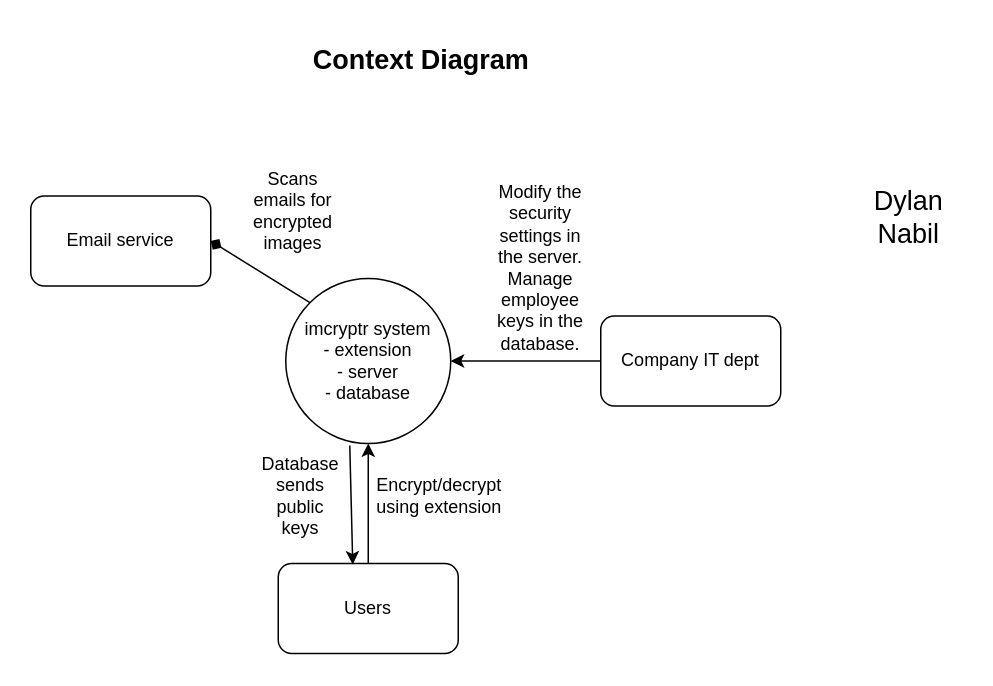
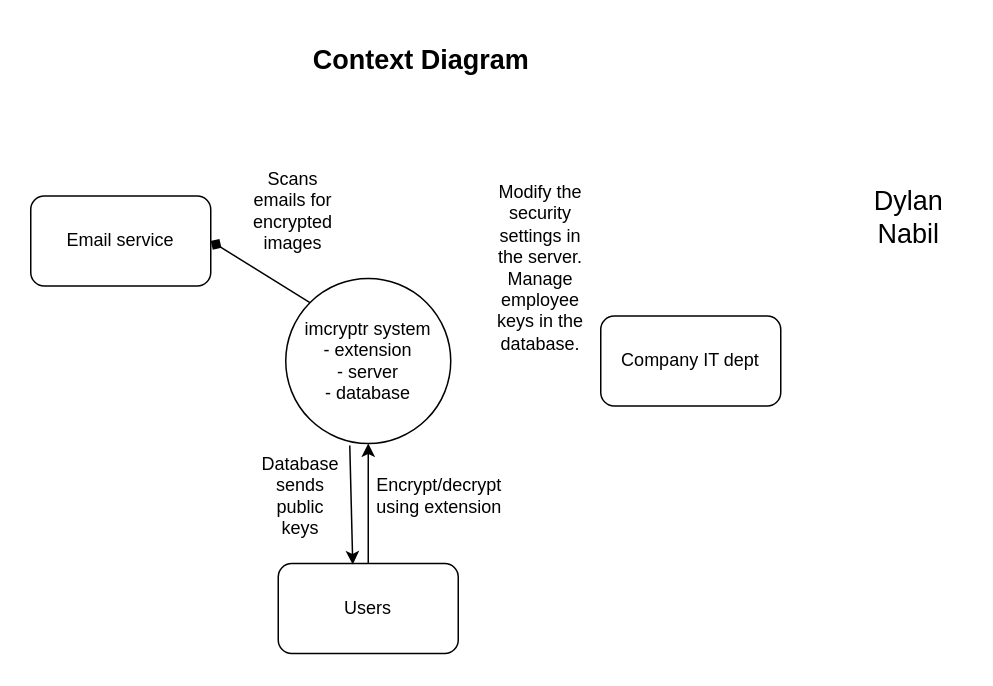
- <mxCell id="10" value="" style="endArrow=classic;html=1;rounded=0;exitX=0;exitY=0.5;exitDx=0;exitDy=0;entryX=1;entryY=0.5;entryDx=0;entryDy=0;" parent="1" source="7" target="2" edge="1"><mxGeometry width="50" height="50" relative="1" as="geometry"><mxPoint x="220" y="255" as="sourcePoint" /><mxPoint x="270" y="205" as="targetPoint" /></mxGeometry></mxCell>
